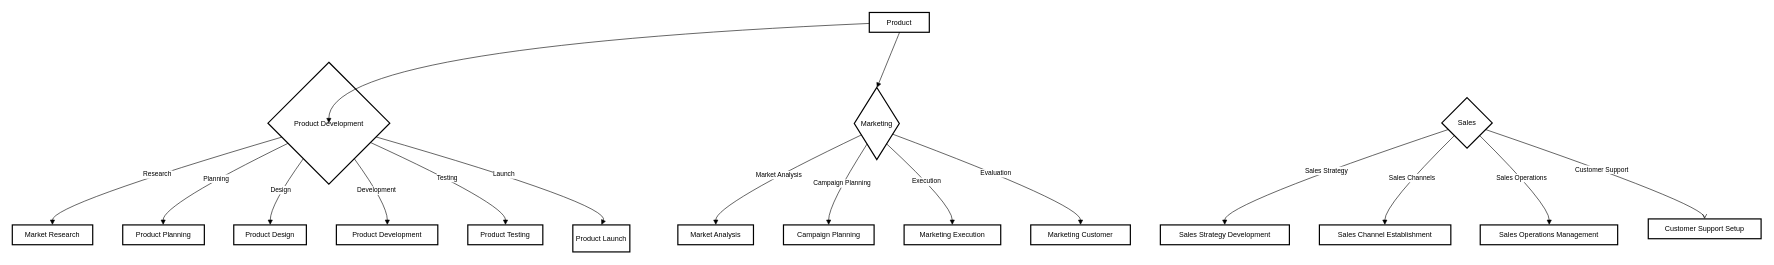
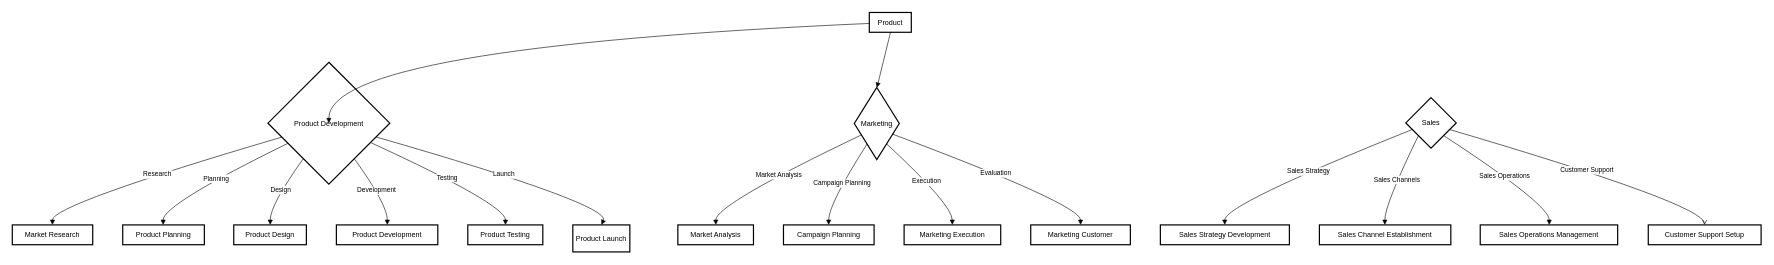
- <mxCell id="2" value="Product" style="whiteSpace=wrap;strokeWidth=2;" vertex="1" parent="1"><mxGeometry x="1448" y="20" width="100" height="33" as="geometry" /></mxCell>
+ <mxCell id="2" value="Product" style="whiteSpace=wrap;strokeWidth=2;" vertex="1" parent="1"><mxGeometry x="1448" y="20" width="70" height="33" as="geometry" /></mxCell>
- <mxCell id="15" value="Sales" style="rhombus;strokeWidth=2;whiteSpace=wrap;" vertex="1" parent="1"><mxGeometry x="2402" y="162" width="84" height="84" as="geometry" /></mxCell>
+ <mxCell id="15" value="Sales" style="rhombus;strokeWidth=2;whiteSpace=wrap;" vertex="1" parent="1"><mxGeometry x="2342" y="162" width="84" height="84" as="geometry" /></mxCell>
- <mxCell id="19" value="Customer Support Setup" style="whiteSpace=wrap;strokeWidth=2;" vertex="1" parent="1"><mxGeometry x="2746" y="364" width="188" height="33" as="geometry" /></mxCell>
+ <mxCell id="19" value="Customer Support Setup" style="whiteSpace=wrap;strokeWidth=2;" vertex="1" parent="1"><mxGeometry x="2746" y="374" width="188" height="33" as="geometry" /></mxCell>
